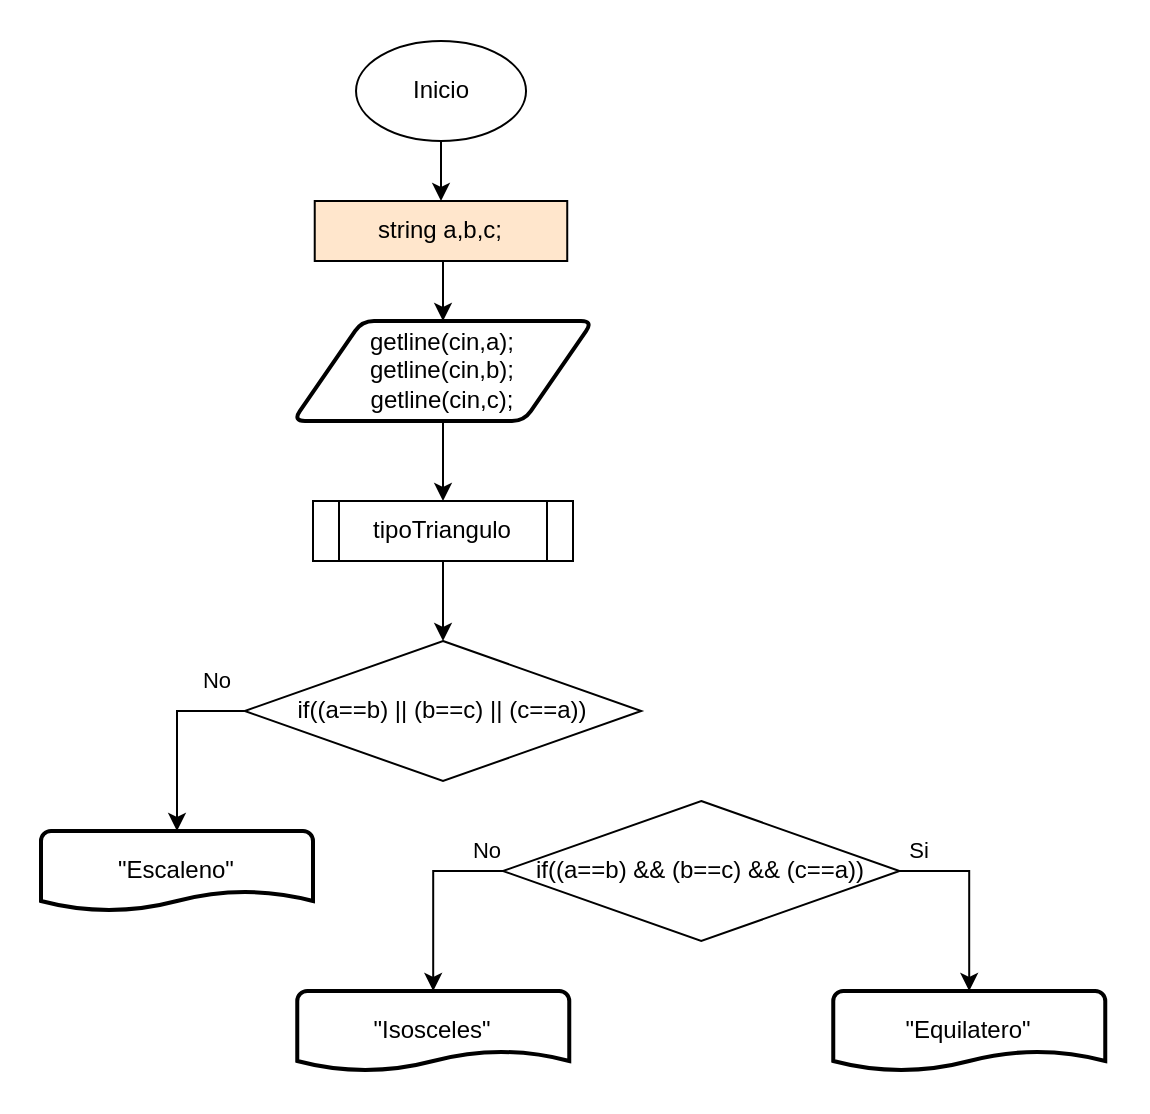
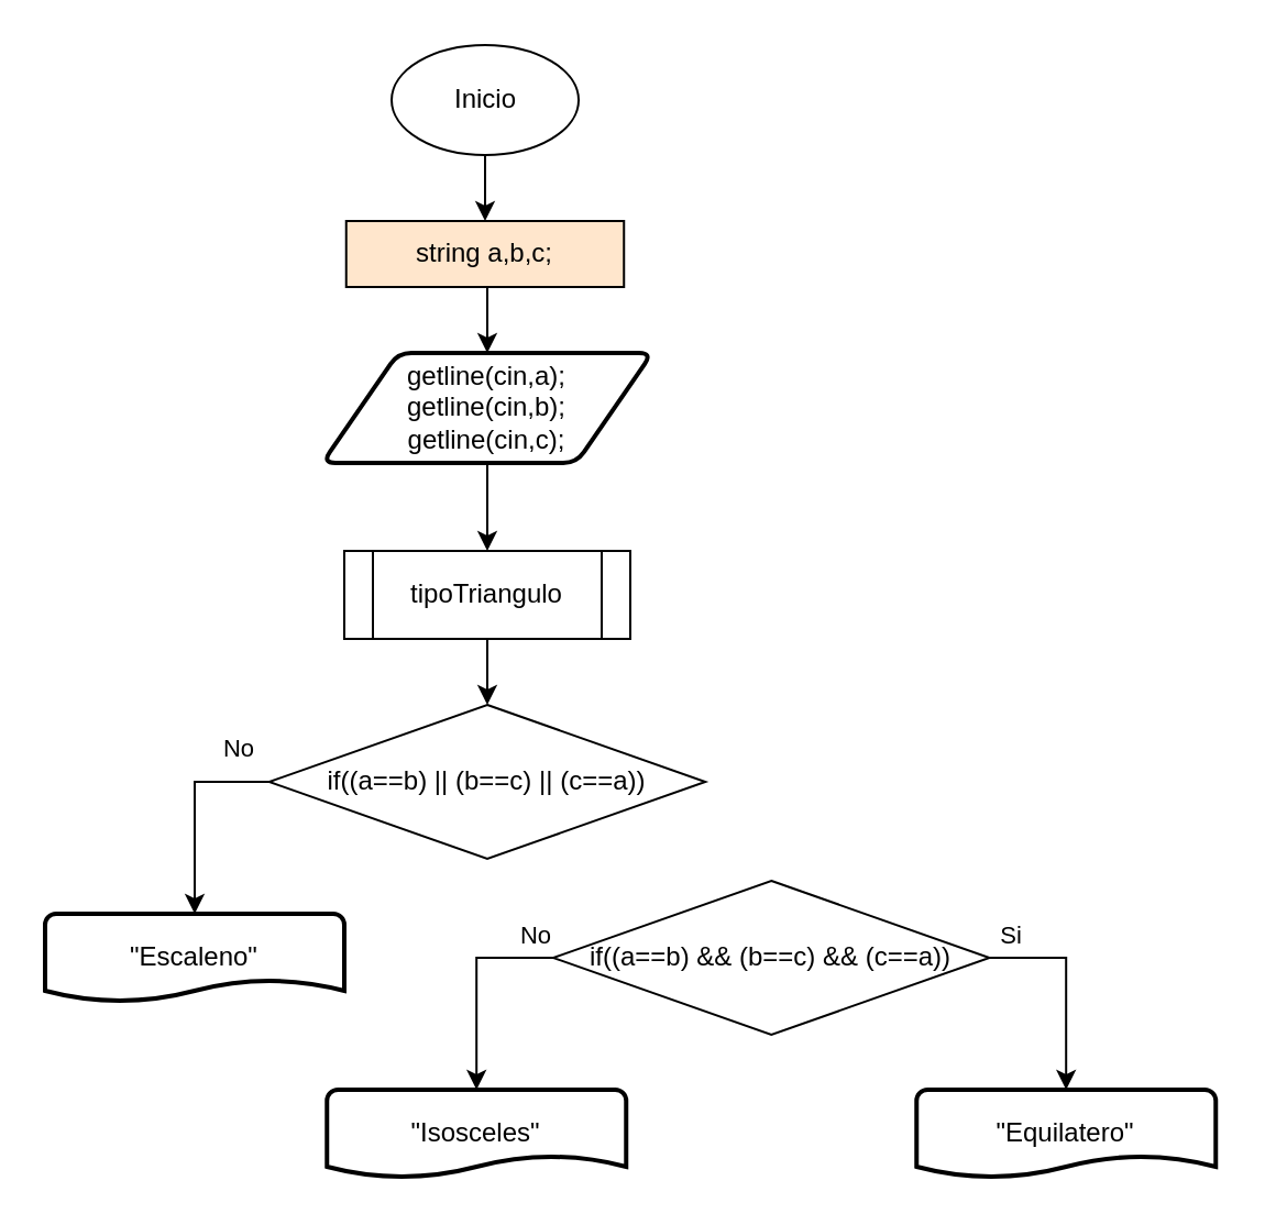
- <mxCell id="10" value="tipoTriangulo" style="shape=process;whiteSpace=wrap;html=1;backgroundOutline=1;" vertex="1" parent="1"><mxGeometry x="156" y="250" width="130" height="30" as="geometry" /></mxCell>
+ <mxCell id="10" value="tipoTriangulo" style="shape=process;whiteSpace=wrap;html=1;backgroundOutline=1;" vertex="1" parent="1"><mxGeometry x="156" y="250" width="130" height="40" as="geometry" /></mxCell>
